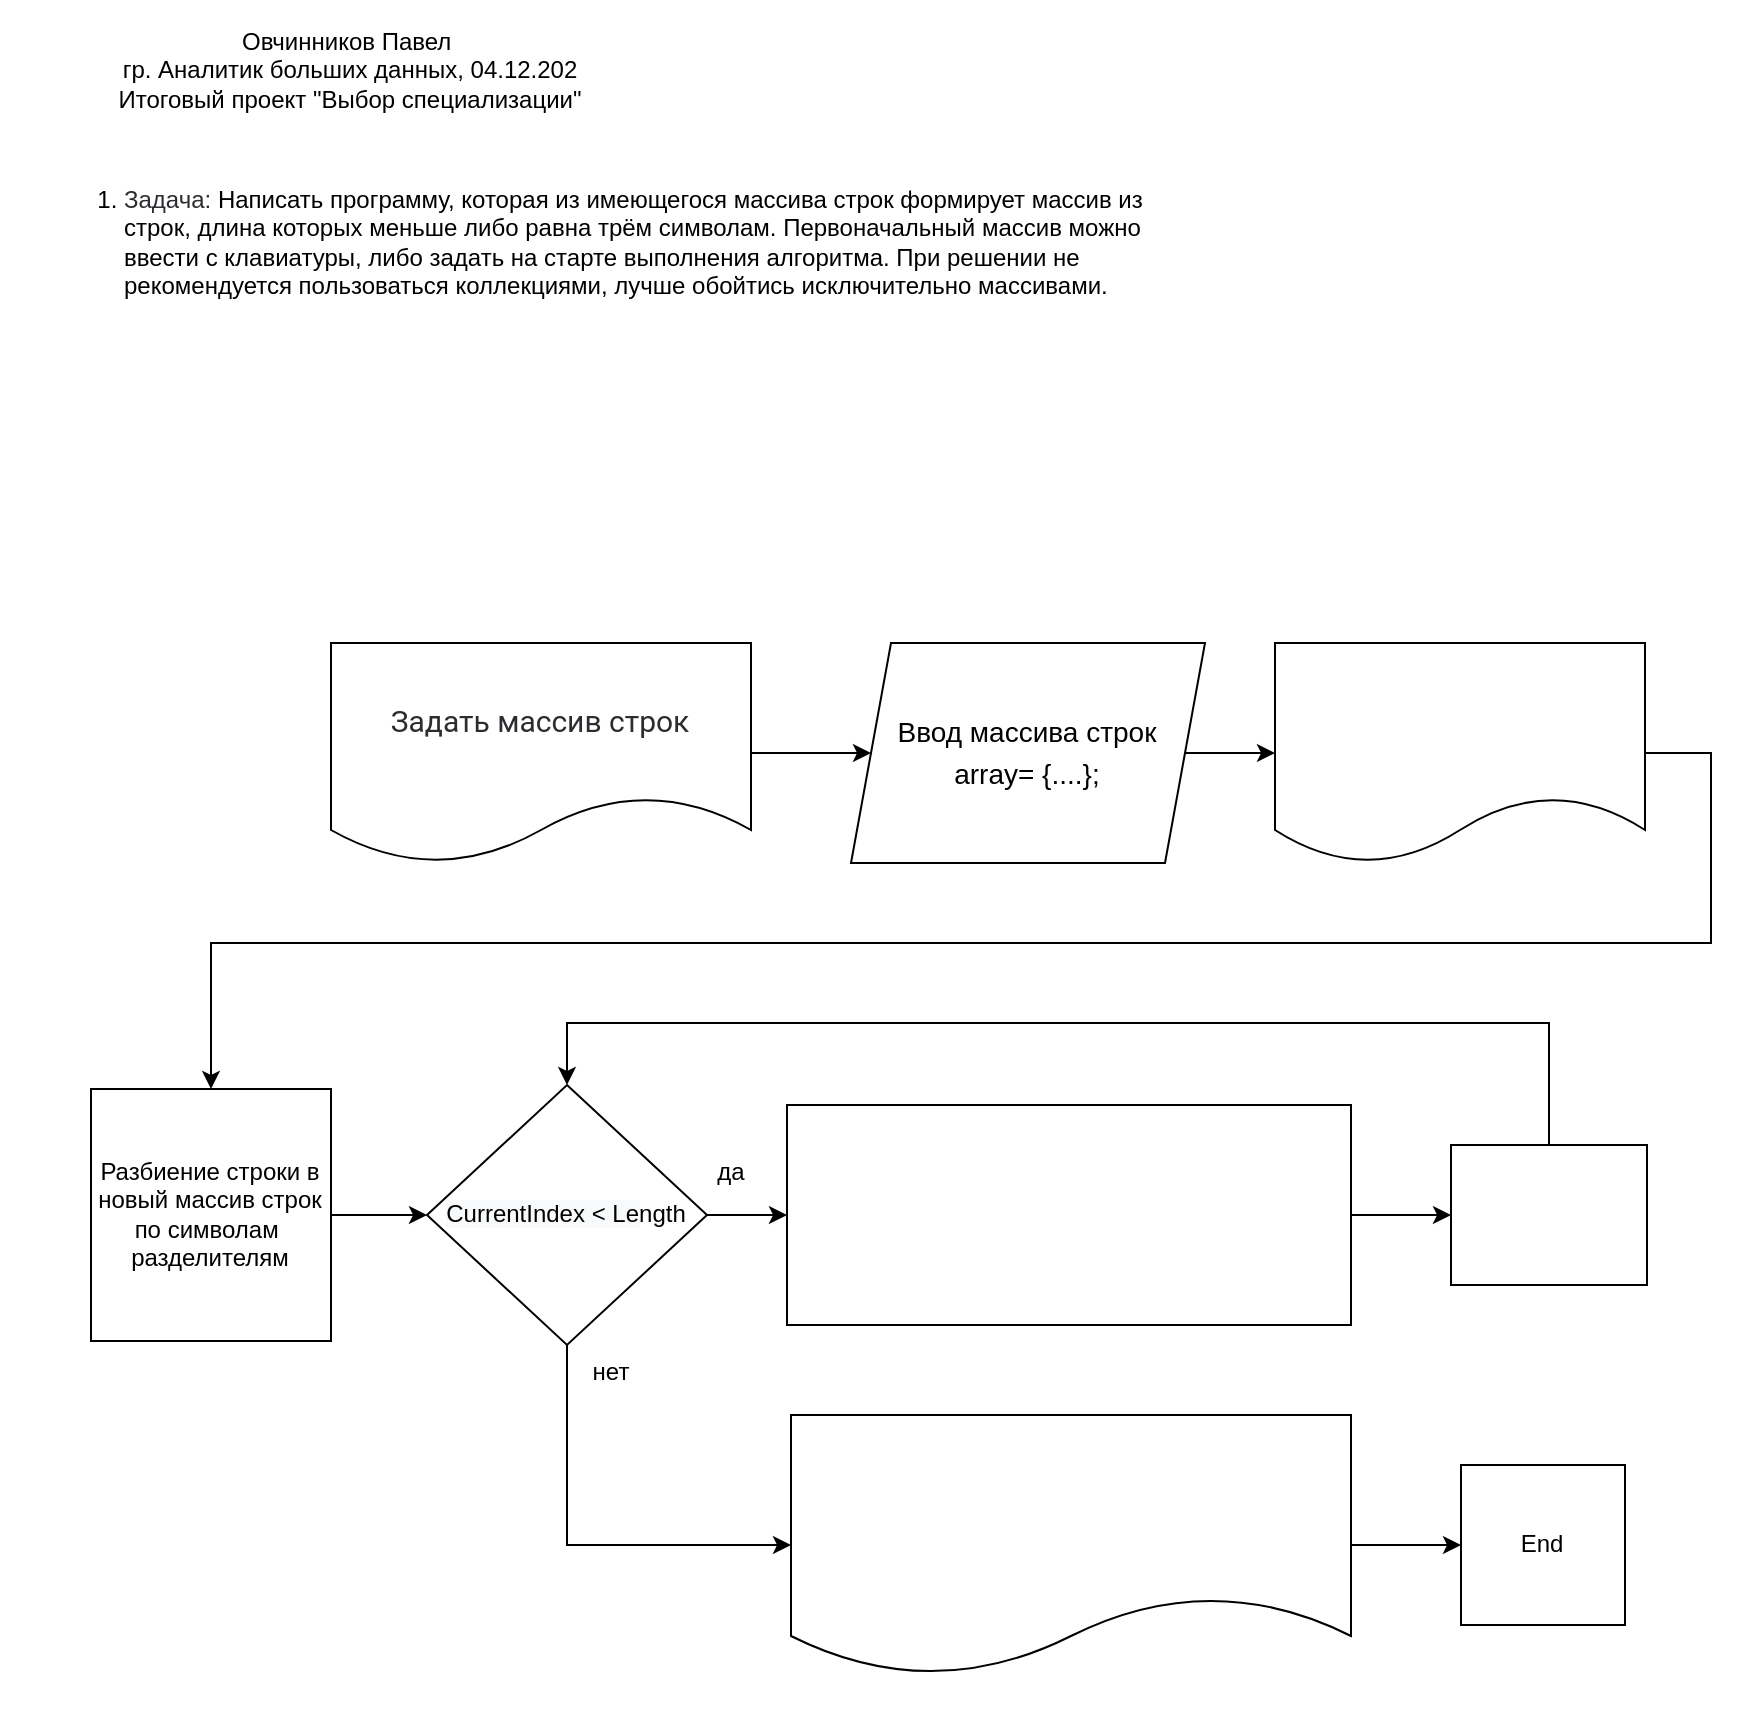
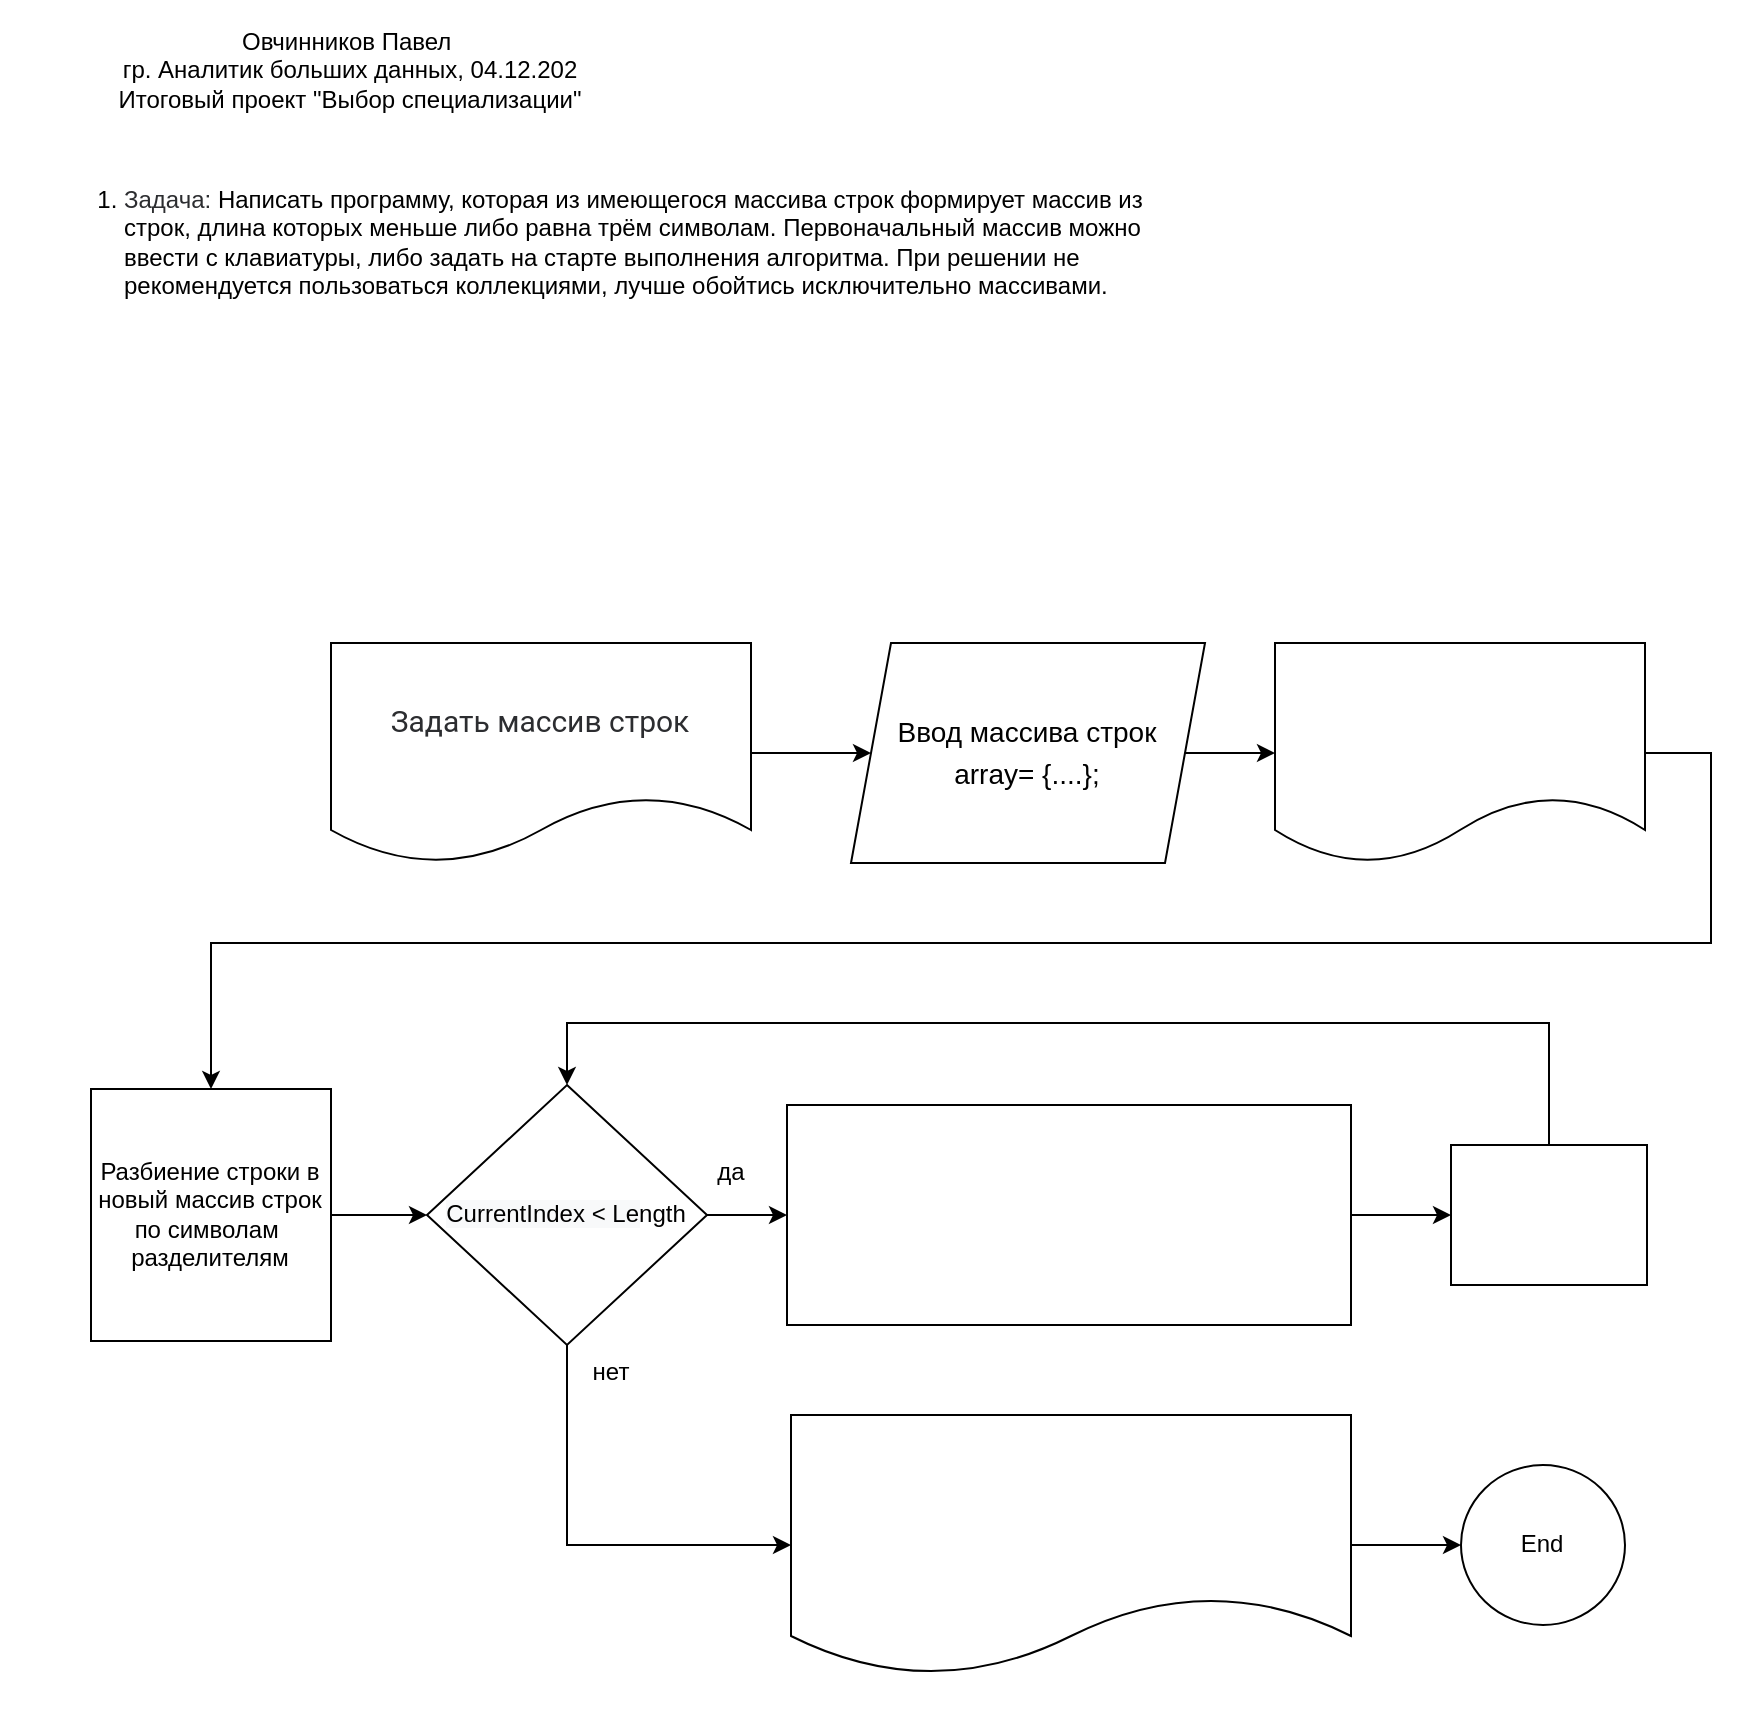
- <mxCell id="13" value="End" style="whiteSpace=wrap;html=1;rounded=0;" parent="1" vertex="1"><mxGeometry x="730" y="732" width="82" height="80" as="geometry" /></mxCell>
+ <mxCell id="13" value="End" style="ellipse;whiteSpace=wrap;html=1;" parent="1" vertex="1"><mxGeometry x="730" y="732" width="82" height="80" as="geometry" /></mxCell>
